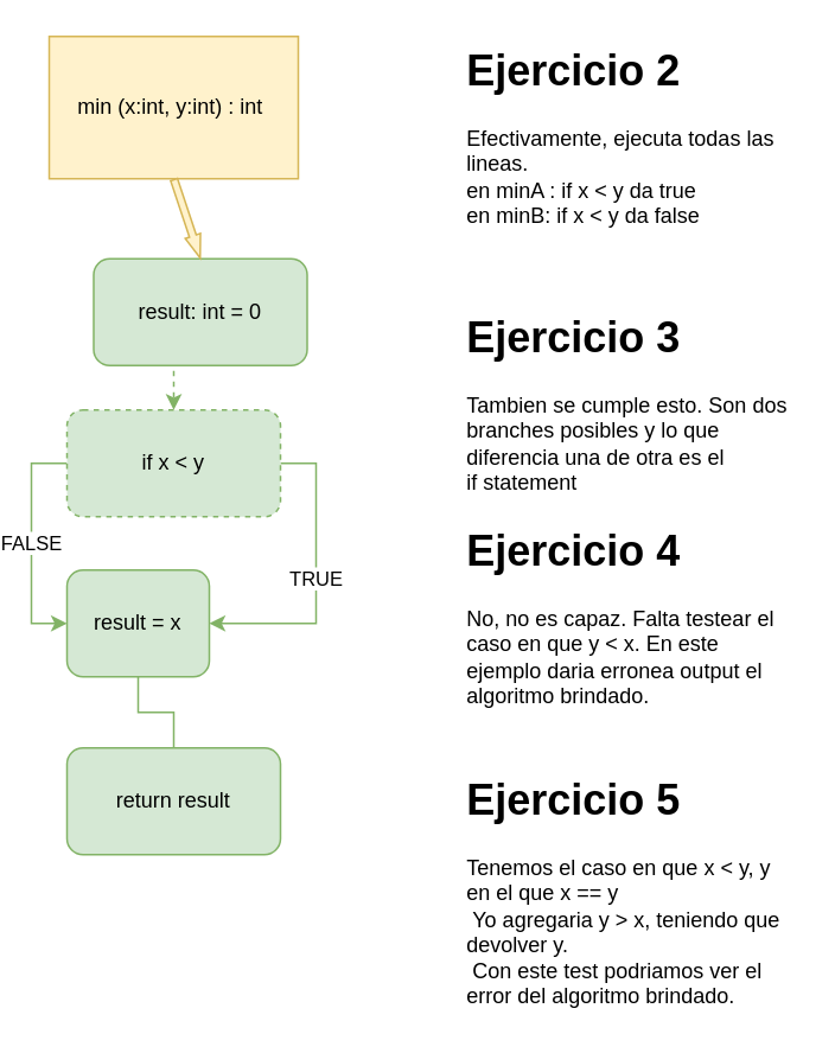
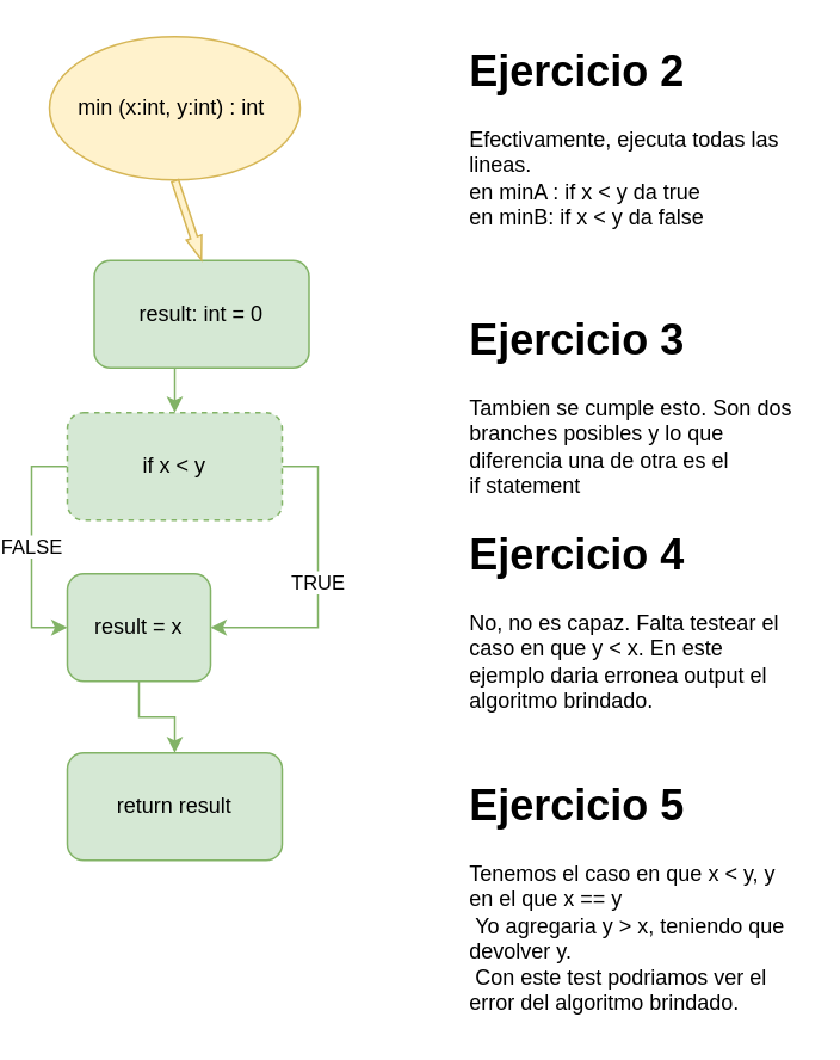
- <mxCell id="2" value="min (x:int, y:int) : int&amp;nbsp;" style="rounded=0;whiteSpace=wrap;html=1;fillColor=#fff2cc;strokeColor=#d6b656;" vertex="1" parent="1"><mxGeometry x="20" y="20" width="140" height="80" as="geometry" /></mxCell>
+ <mxCell id="2" value="min (x:int, y:int) : int&amp;nbsp;" style="ellipse;whiteSpace=wrap;html=1;fillColor=#fff2cc;strokeColor=#d6b656;" vertex="1" parent="1"><mxGeometry x="20" y="20" width="140" height="80" as="geometry" /></mxCell>
- <mxCell id="3" style="edgeStyle=orthogonalEdgeStyle;rounded=0;orthogonalLoop=1;jettySize=auto;html=1;exitX=0.5;exitY=1;exitDx=0;exitDy=0;entryX=0.5;entryY=0;entryDx=0;entryDy=0;fillColor=#d5e8d4;strokeColor=#82b366;dashed=1;" edge="1" parent="1" source="4" target="7"><mxGeometry relative="1" as="geometry" /></mxCell>
+ <mxCell id="3" style="edgeStyle=orthogonalEdgeStyle;rounded=0;orthogonalLoop=1;jettySize=auto;html=1;exitX=0.5;exitY=1;exitDx=0;exitDy=0;entryX=0.5;entryY=0;entryDx=0;entryDy=0;fillColor=#d5e8d4;strokeColor=#82b366;" edge="1" parent="1" source="4" target="7"><mxGeometry relative="1" as="geometry" /></mxCell>
- <mxCell id="8" style="edgeStyle=orthogonalEdgeStyle;rounded=0;orthogonalLoop=1;jettySize=auto;html=1;exitX=0.5;exitY=1;exitDx=0;exitDy=0;entryX=0.5;entryY=0;entryDx=0;entryDy=0;fillColor=#d5e8d4;strokeColor=#82b366;endArrow=none;" edge="1" parent="1" source="9" target="10"><mxGeometry relative="1" as="geometry" /></mxCell>
+ <mxCell id="8" style="edgeStyle=orthogonalEdgeStyle;rounded=0;orthogonalLoop=1;jettySize=auto;html=1;exitX=0.5;exitY=1;exitDx=0;exitDy=0;entryX=0.5;entryY=0;entryDx=0;entryDy=0;fillColor=#d5e8d4;strokeColor=#82b366;" edge="1" parent="1" source="9" target="10"><mxGeometry relative="1" as="geometry" /></mxCell>
